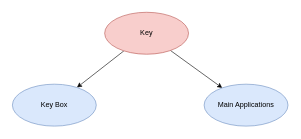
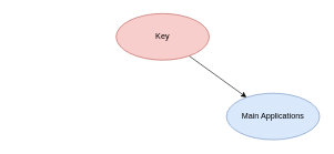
- <mxCell id="2" style="rounded=0;orthogonalLoop=1;jettySize=auto;html=1;fontColor=#000000;" parent="1" source="4" target="5" edge="1"><mxGeometry relative="1" as="geometry" /></mxCell>
- <mxCell id="5" value="Key Box" style="ellipse;whiteSpace=wrap;html=1;fillColor=#dae8fc;strokeColor=#6c8ebf;fontColor=#000000;" parent="1" vertex="1"><mxGeometry x="20" y="140" width="140" height="70" as="geometry" /></mxCell>
